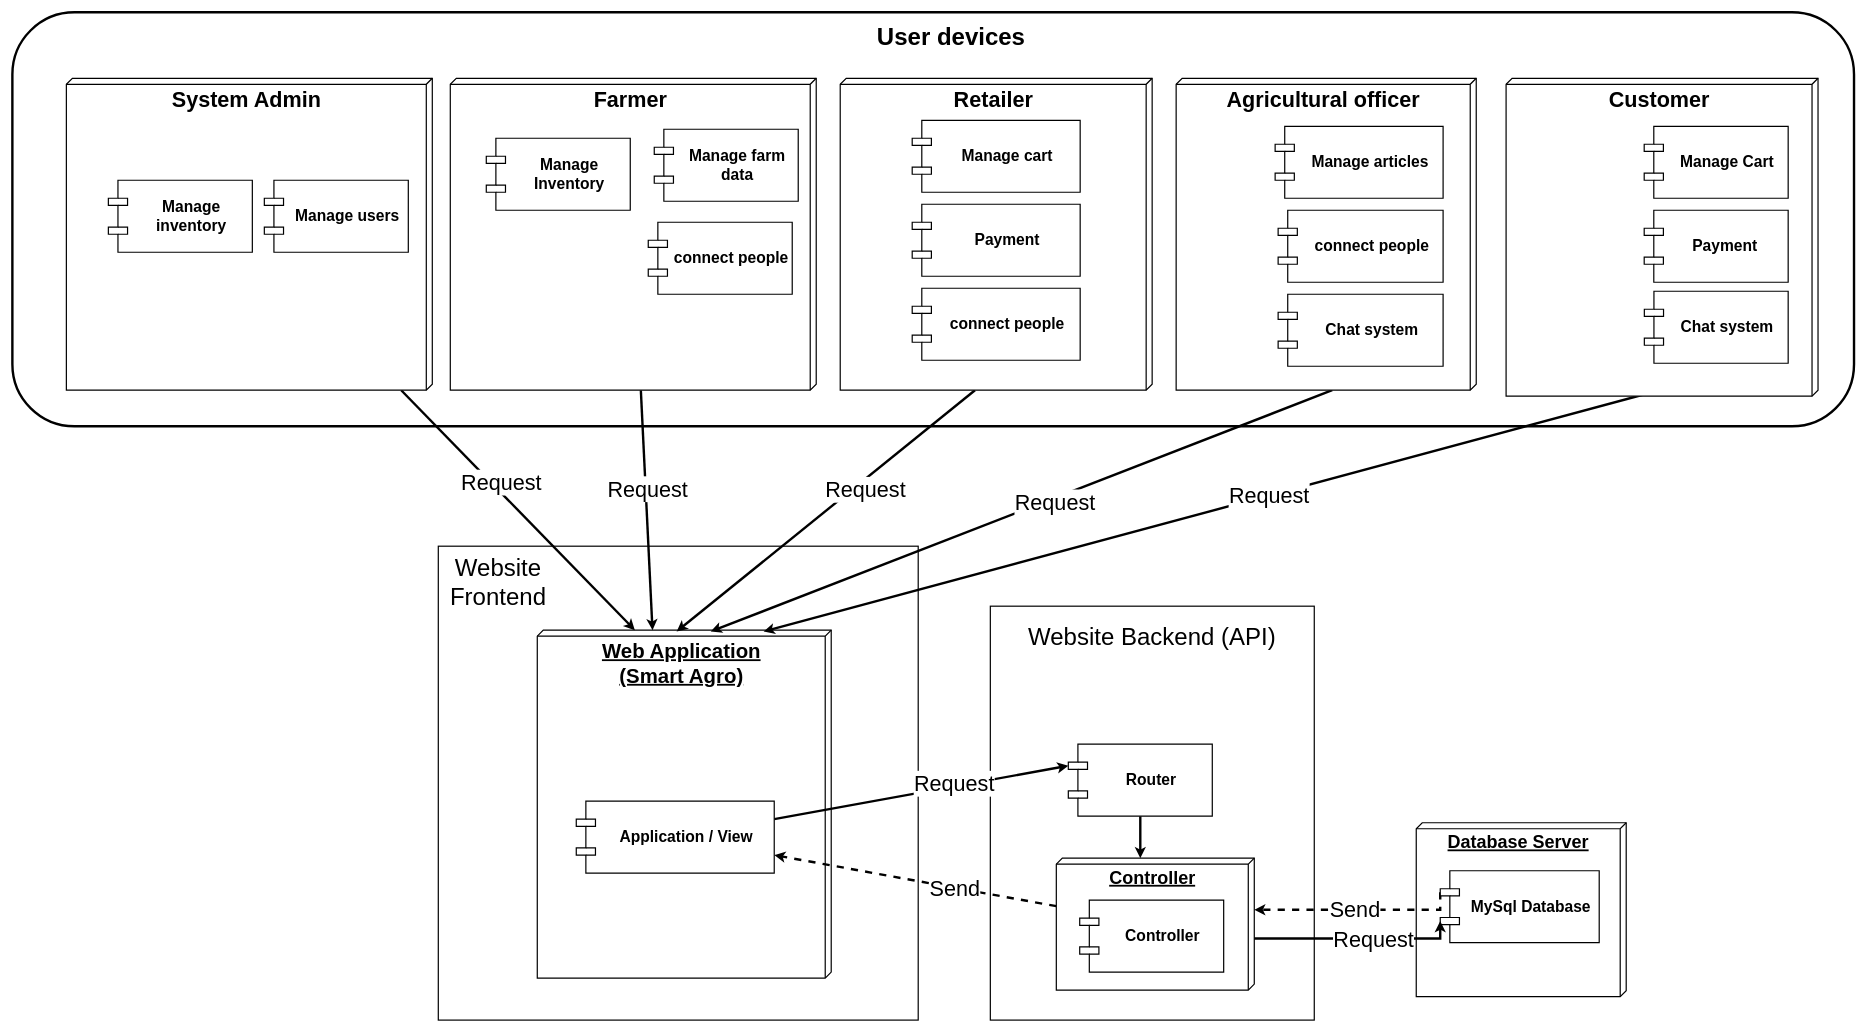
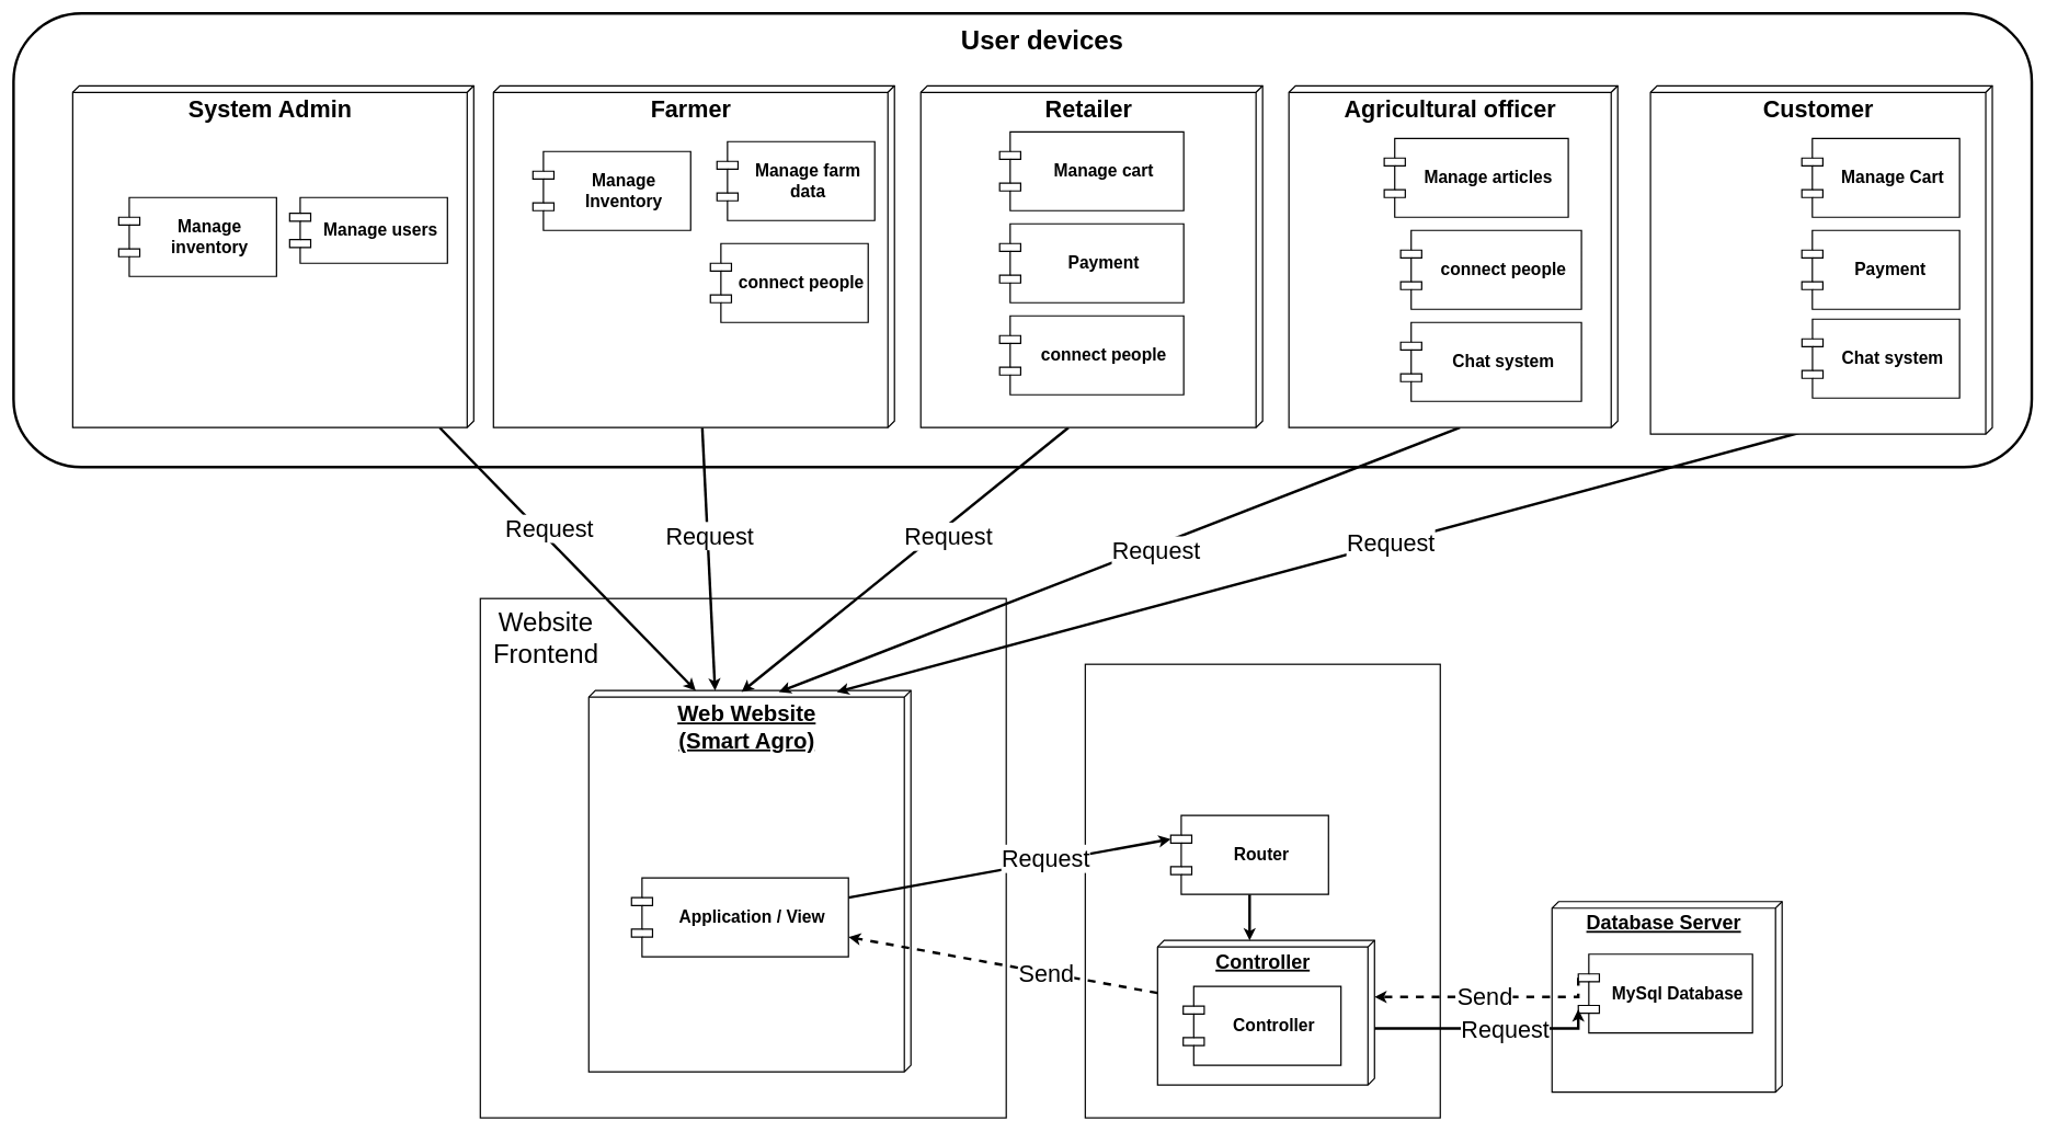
- <mxCell id="38" value="Manage articles" style="shape=component;align=center;spacingLeft=36;rounded=0;shadow=0;comic=0;labelBackgroundColor=none;strokeWidth=2;fontFamily=Helvetica;fontSize=26;html=1;fontStyle=1" parent="1" vertex="1"><mxGeometry x="2125" y="210" width="280" height="120" as="geometry" /></mxCell>
+ <mxCell id="38" value="Manage articles" style="shape=component;align=center;spacingLeft=36;rounded=0;shadow=0;comic=0;labelBackgroundColor=none;strokeWidth=2;fontFamily=Helvetica;fontSize=26;html=1;fontStyle=1" parent="1" vertex="1"><mxGeometry x="2105" y="210" width="280" height="120" as="geometry" /></mxCell>
- <mxCell id="46" value="Manage users" style="shape=component;align=center;spacingLeft=36;rounded=0;shadow=0;comic=0;labelBackgroundColor=none;strokeWidth=2;fontFamily=Helvetica;fontSize=26;html=1;fontStyle=1" parent="1" vertex="1"><mxGeometry x="440" y="300" width="240" height="120" as="geometry" /></mxCell>
+ <mxCell id="46" value="Manage users" style="shape=component;align=center;spacingLeft=36;rounded=0;shadow=0;comic=0;labelBackgroundColor=none;strokeWidth=2;fontFamily=Helvetica;fontSize=26;html=1;fontStyle=1" parent="1" vertex="1"><mxGeometry x="440" y="300" width="240" height="100" as="geometry" /></mxCell>
- <mxCell id="6" value="Website Backend (API)" style="text;html=1;strokeColor=none;fillColor=none;align=center;verticalAlign=middle;whiteSpace=wrap;rounded=0;fontSize=40;strokeWidth=2;fontFamily=Helvetica;" parent="1" vertex="1"><mxGeometry x="1705.35" y="1020" width="429.77" height="80" as="geometry" /></mxCell>
- <mxCell id="7" value="Web Application&lt;br&gt;(Smart Agro)" style="verticalAlign=top;align=center;spacingTop=8;spacingLeft=2;spacingRight=12;shape=cube;size=10;direction=south;fontStyle=5;html=1;rounded=0;shadow=0;comic=0;labelBackgroundColor=none;strokeWidth=2;fontFamily=Helvetica;fontSize=34;" parent="1" vertex="1"><mxGeometry x="895" y="1050" width="490" height="580" as="geometry" /></mxCell>
+ <mxCell id="7" value="Web Website&lt;br&gt;(Smart Agro)" style="verticalAlign=top;align=center;spacingTop=8;spacingLeft=2;spacingRight=12;shape=cube;size=10;direction=south;fontStyle=5;html=1;rounded=0;shadow=0;comic=0;labelBackgroundColor=none;strokeWidth=2;fontFamily=Helvetica;fontSize=34;" parent="1" vertex="1"><mxGeometry x="895" y="1050" width="490" height="580" as="geometry" /></mxCell>
